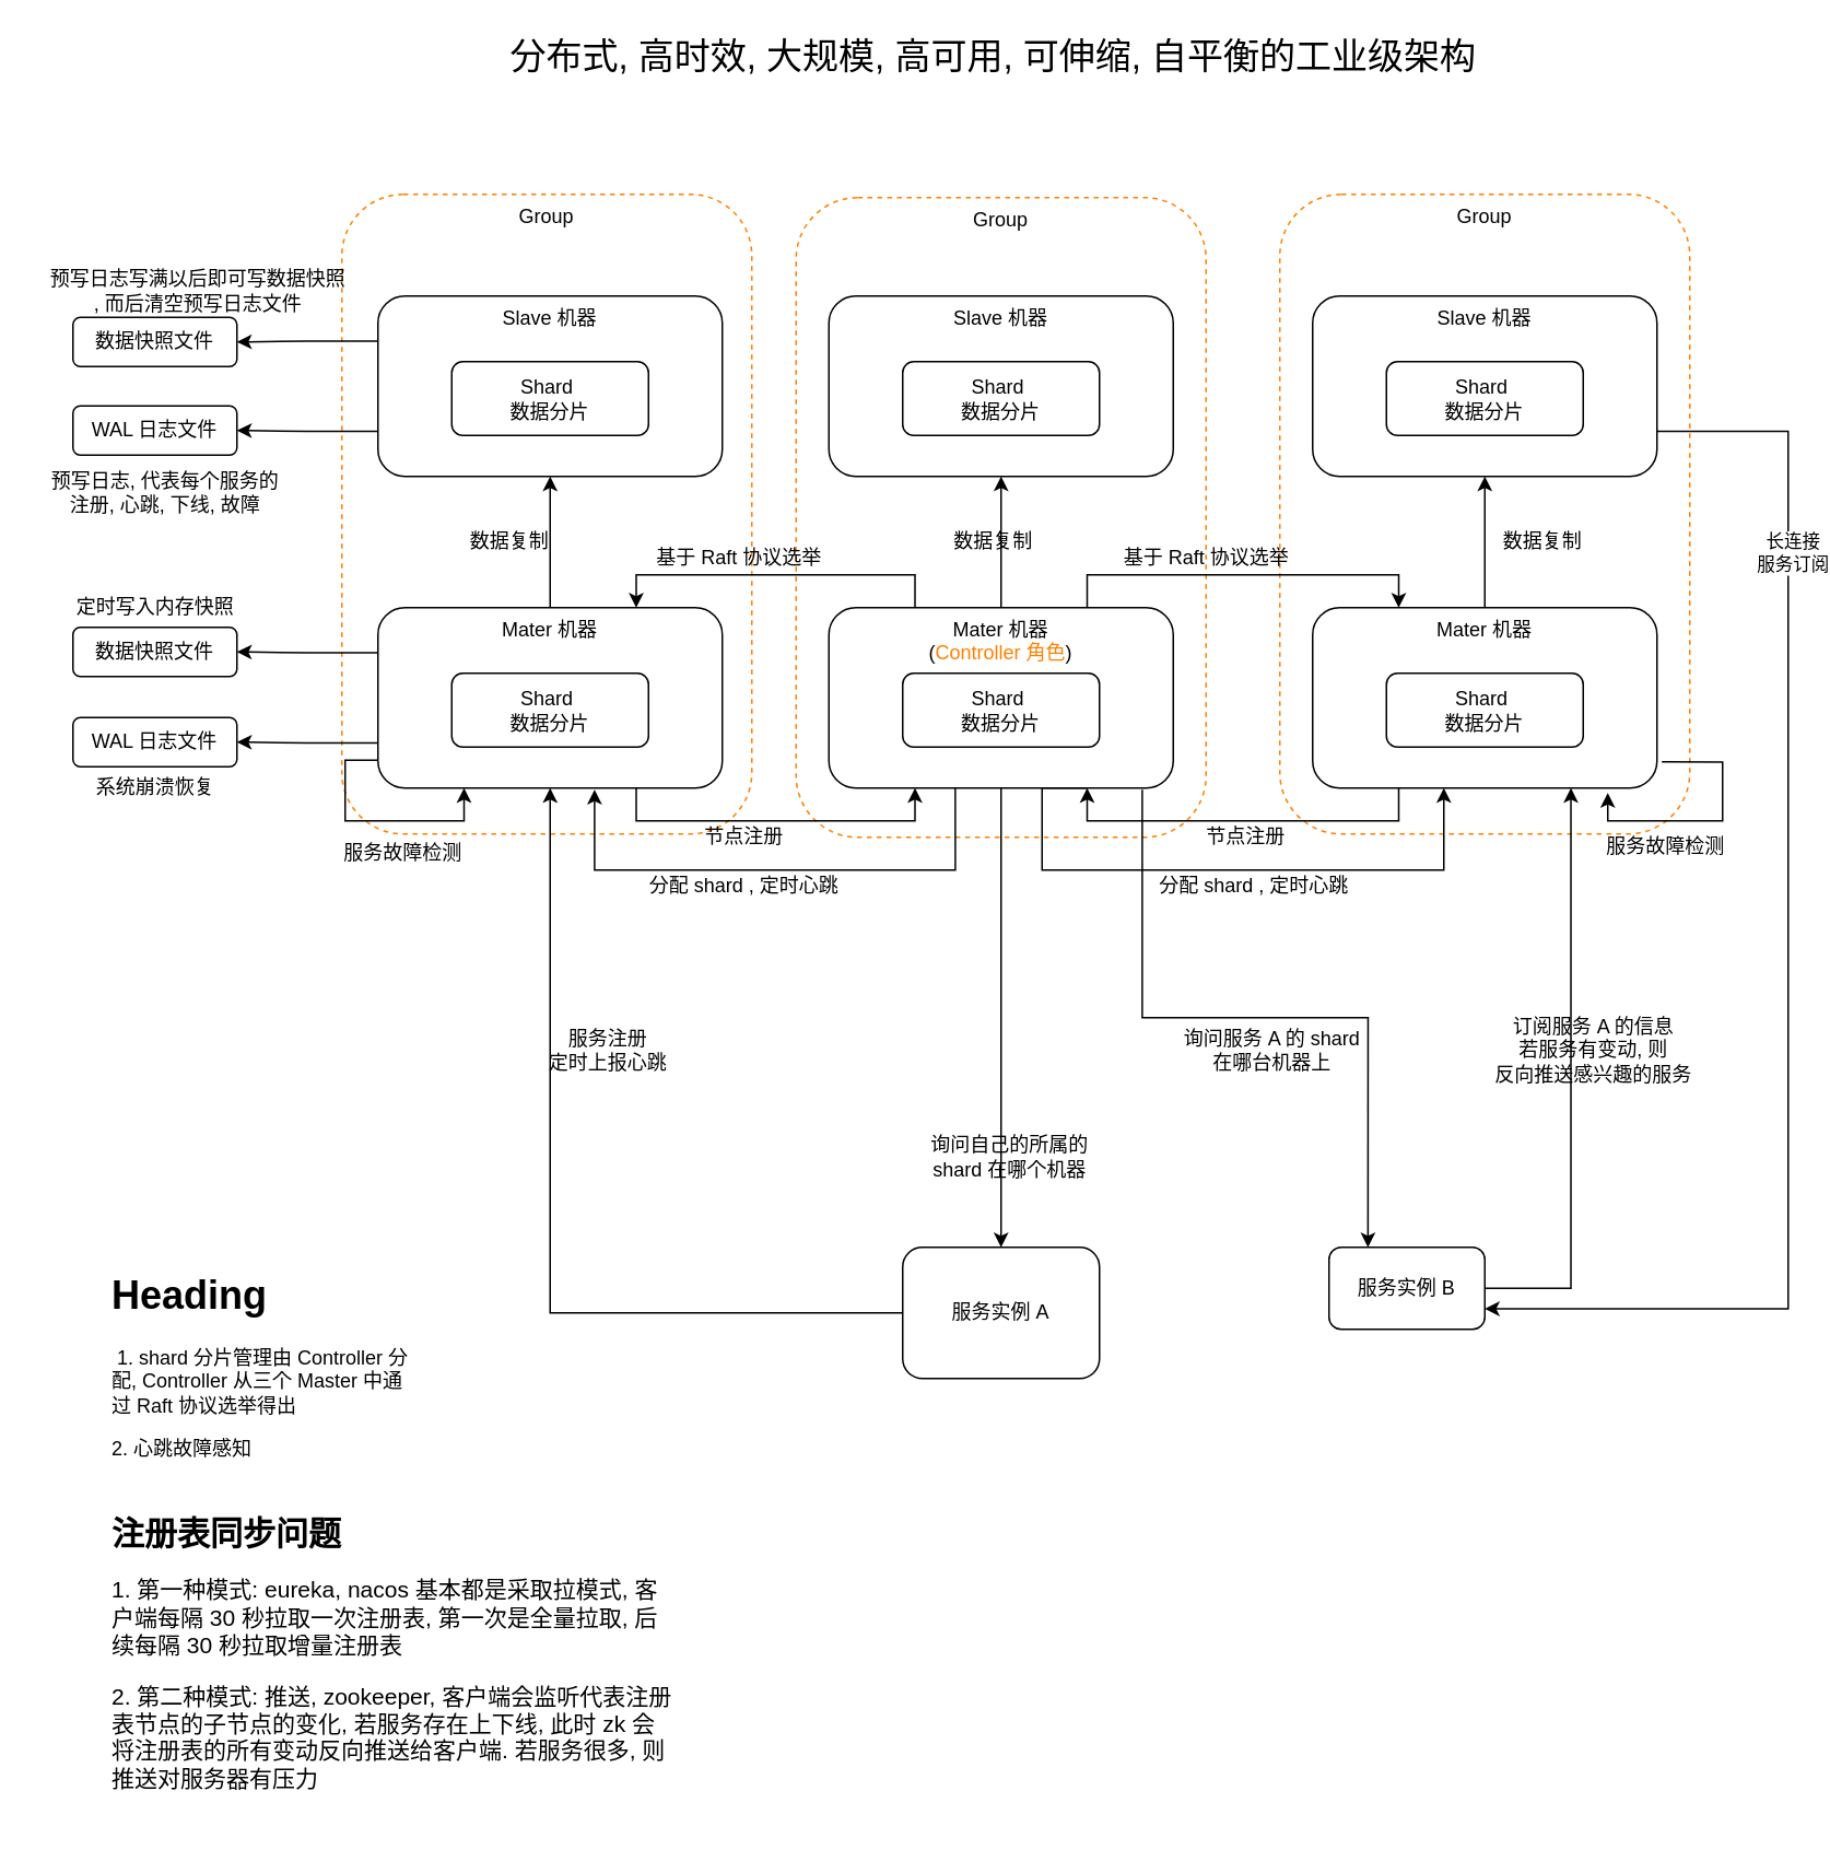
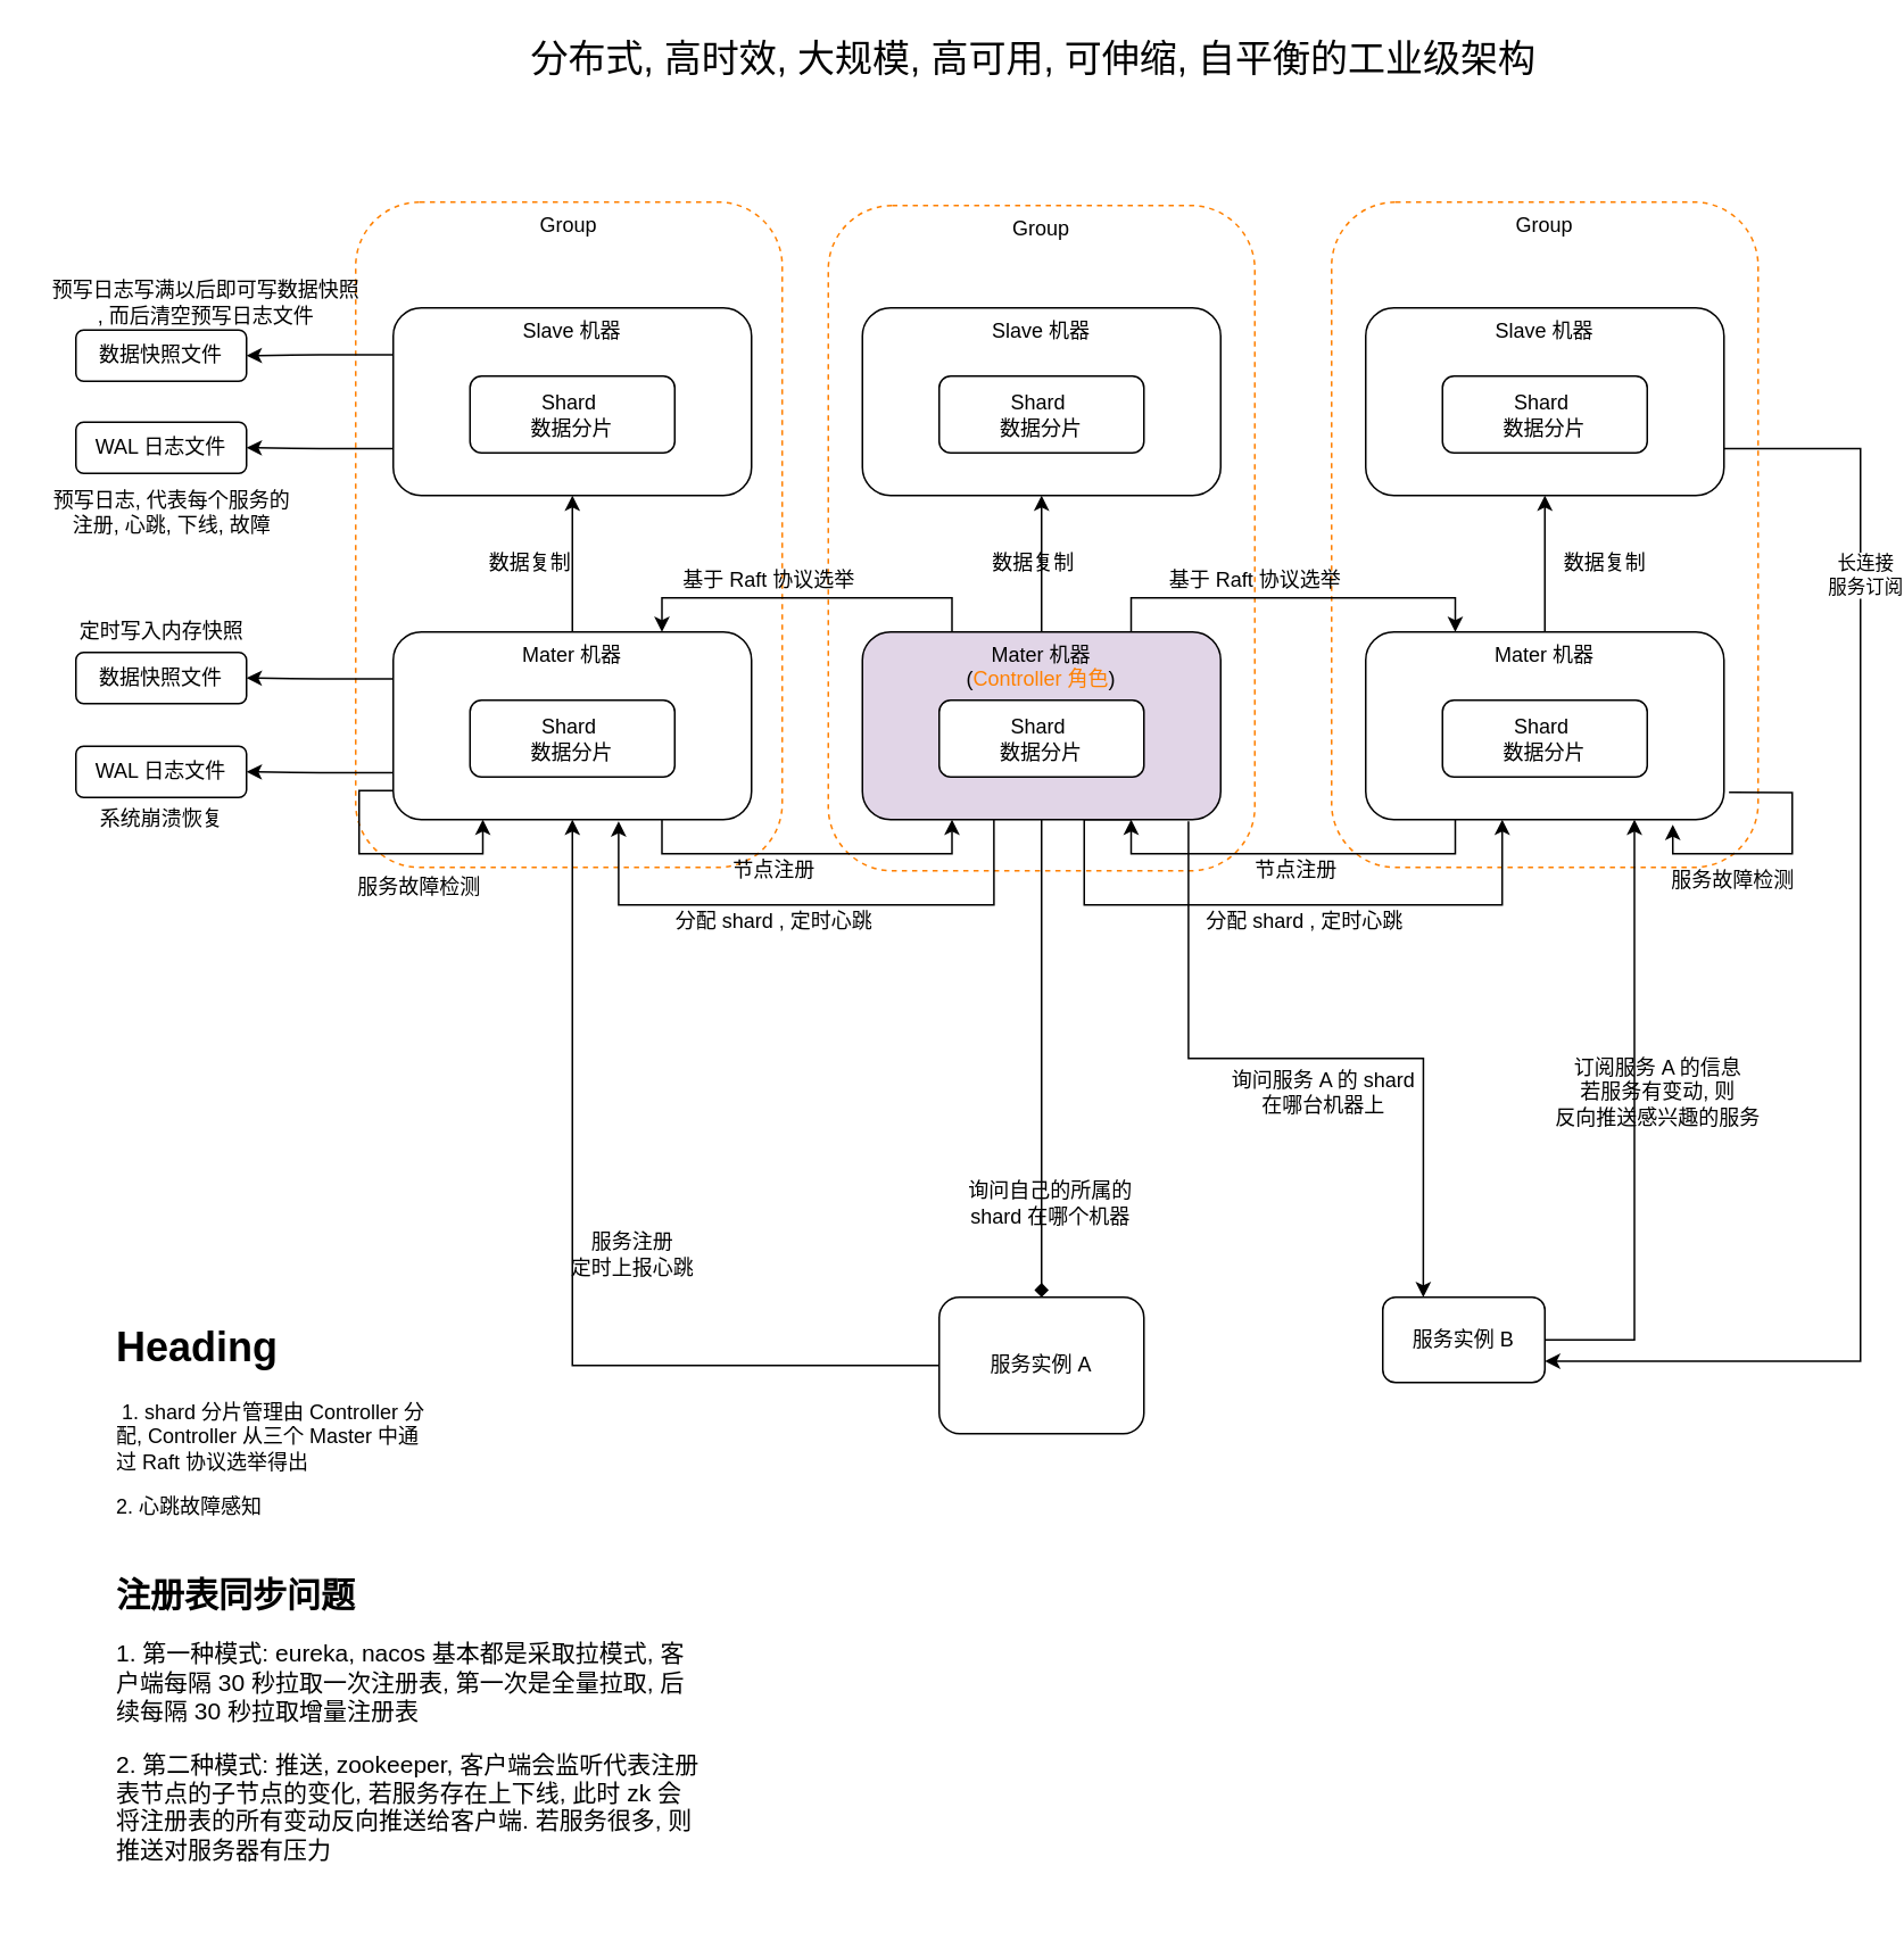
- <mxCell id="25" value="Mater 机器&lt;br&gt;(&lt;font color=&quot;#ff8000&quot;&gt;Controller 角色&lt;/font&gt;)" style="rounded=1;whiteSpace=wrap;html=1;verticalAlign=top;" parent="1" vertex="1"><mxGeometry x="505" y="370" width="210" height="110" as="geometry" /></mxCell>
+ <mxCell id="25" value="Mater 机器&lt;br&gt;(&lt;font color=&quot;#ff8000&quot;&gt;Controller 角色&lt;/font&gt;)" style="rounded=1;whiteSpace=wrap;html=1;verticalAlign=top;fillColor=#e1d5e7;" parent="1" vertex="1"><mxGeometry x="505" y="370" width="210" height="110" as="geometry" /></mxCell>
- <mxCell id="43" value="服务注册&lt;br&gt;定时上报心跳" style="text;html=1;align=center;verticalAlign=middle;resizable=0;points=[];autosize=1;" parent="1" vertex="1"><mxGeometry x="325" y="625" width="90" height="30" as="geometry" /></mxCell>
+ <mxCell id="43" value="服务注册&lt;br&gt;定时上报心跳" style="text;html=1;align=center;verticalAlign=middle;resizable=0;points=[];autosize=1;" parent="1" vertex="1"><mxGeometry x="325" y="720" width="90" height="30" as="geometry" /></mxCell>
- <mxCell id="19" style="edgeStyle=orthogonalEdgeStyle;rounded=0;orthogonalLoop=1;jettySize=auto;html=1;exitX=0.5;exitY=1;exitDx=0;exitDy=0;entryX=0.5;entryY=0;entryDx=0;entryDy=0;" parent="1" source="25" target="42" edge="1"><mxGeometry relative="1" as="geometry" /></mxCell>
+ <mxCell id="19" style="edgeStyle=orthogonalEdgeStyle;rounded=0;orthogonalLoop=1;jettySize=auto;html=1;exitX=0.5;exitY=1;exitDx=0;exitDy=0;entryX=0.5;entryY=0;entryDx=0;entryDy=0;endArrow=diamond;" parent="1" source="25" target="42" edge="1"><mxGeometry relative="1" as="geometry" /></mxCell>
